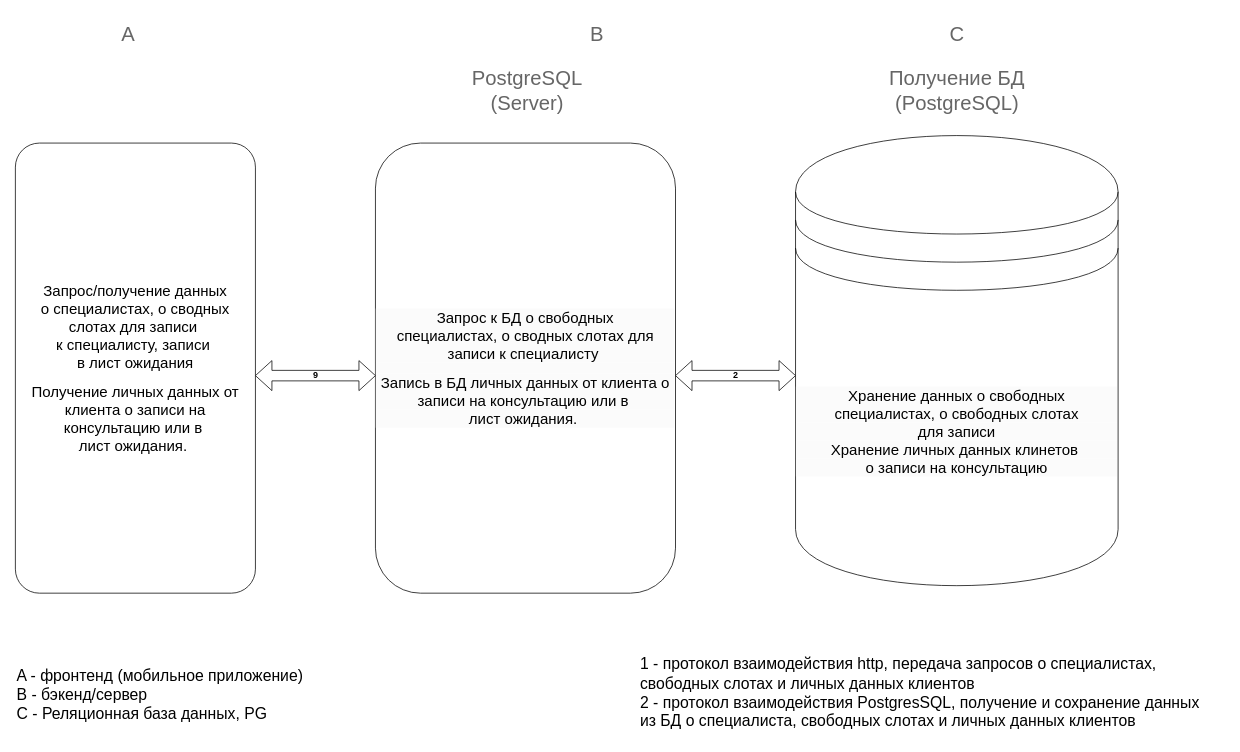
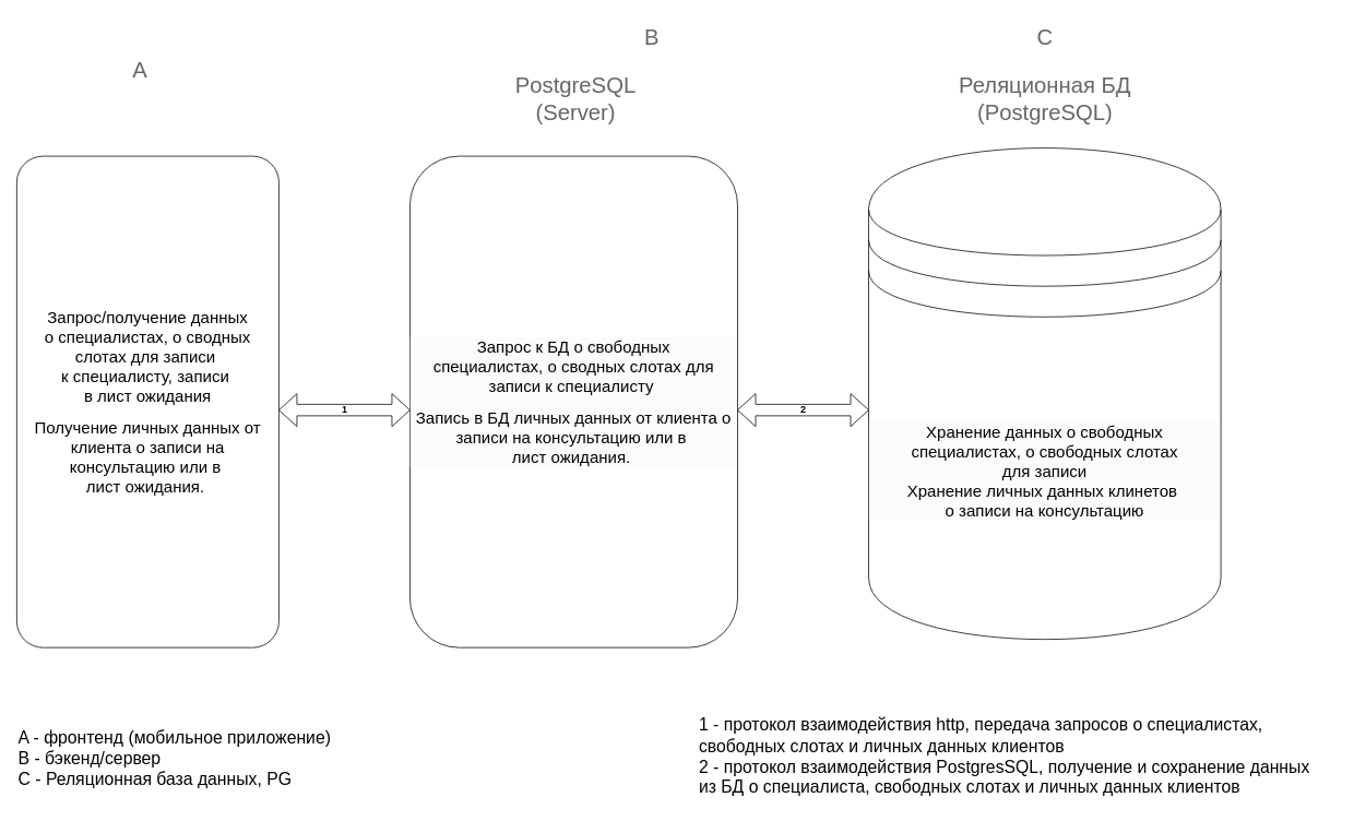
- <mxCell id="7" value="&lt;font color=&quot;#666666&quot;&gt;&lt;span style=&quot;font-size: 27px;&quot;&gt;A&lt;/span&gt;&lt;/font&gt;" style="text;html=1;align=center;verticalAlign=middle;resizable=0;points=[];autosize=1;strokeColor=none;fillColor=none;" parent="1" vertex="1"><mxGeometry x="150" y="20" width="40" height="50" as="geometry" /></mxCell>
+ <mxCell id="7" value="&lt;font color=&quot;#666666&quot;&gt;&lt;span style=&quot;font-size: 27px;&quot;&gt;A&lt;/span&gt;&lt;/font&gt;" style="text;html=1;align=center;verticalAlign=middle;resizable=0;points=[];autosize=1;strokeColor=none;fillColor=none;" parent="1" vertex="1"><mxGeometry x="150" y="60" width="40" height="50" as="geometry" /></mxCell>
- <mxCell id="6" value="&lt;font color=&quot;#666666&quot;&gt;&lt;span style=&quot;font-size: 27px;&quot;&gt;Получение БД&lt;/span&gt;&lt;/font&gt;&lt;div&gt;&lt;font color=&quot;#666666&quot;&gt;&lt;span style=&quot;font-size: 27px;&quot;&gt;(PostgreSQL)&lt;/span&gt;&lt;/font&gt;&lt;/div&gt;" style="text;html=1;align=center;verticalAlign=middle;resizable=0;points=[];autosize=1;strokeColor=none;fillColor=none;" parent="1" vertex="1"><mxGeometry x="1155" y="80" width="240" height="80" as="geometry" /></mxCell>
+ <mxCell id="6" value="&lt;font color=&quot;#666666&quot;&gt;&lt;span style=&quot;font-size: 27px;&quot;&gt;Реляционная БД&lt;/span&gt;&lt;/font&gt;&lt;div&gt;&lt;font color=&quot;#666666&quot;&gt;&lt;span style=&quot;font-size: 27px;&quot;&gt;(PostgreSQL)&lt;/span&gt;&lt;/font&gt;&lt;/div&gt;" style="text;html=1;align=center;verticalAlign=middle;resizable=0;points=[];autosize=1;strokeColor=none;fillColor=none;" parent="1" vertex="1"><mxGeometry x="1155" y="80" width="240" height="80" as="geometry" /></mxCell>
- <mxCell id="10" value="9" style="html=1;shadow=0;dashed=0;align=center;verticalAlign=middle;shape=mxgraph.arrows2.twoWayArrow;dy=0.65;dx=22;fontStyle=1" parent="1" vertex="1"><mxGeometry x="340" y="480" width="160" height="40" as="geometry" /></mxCell>
+ <mxCell id="10" value="1" style="html=1;shadow=0;dashed=0;align=center;verticalAlign=middle;shape=mxgraph.arrows2.twoWayArrow;dy=0.65;dx=22;fontStyle=1" parent="1" vertex="1"><mxGeometry x="340" y="480" width="160" height="40" as="geometry" /></mxCell>
